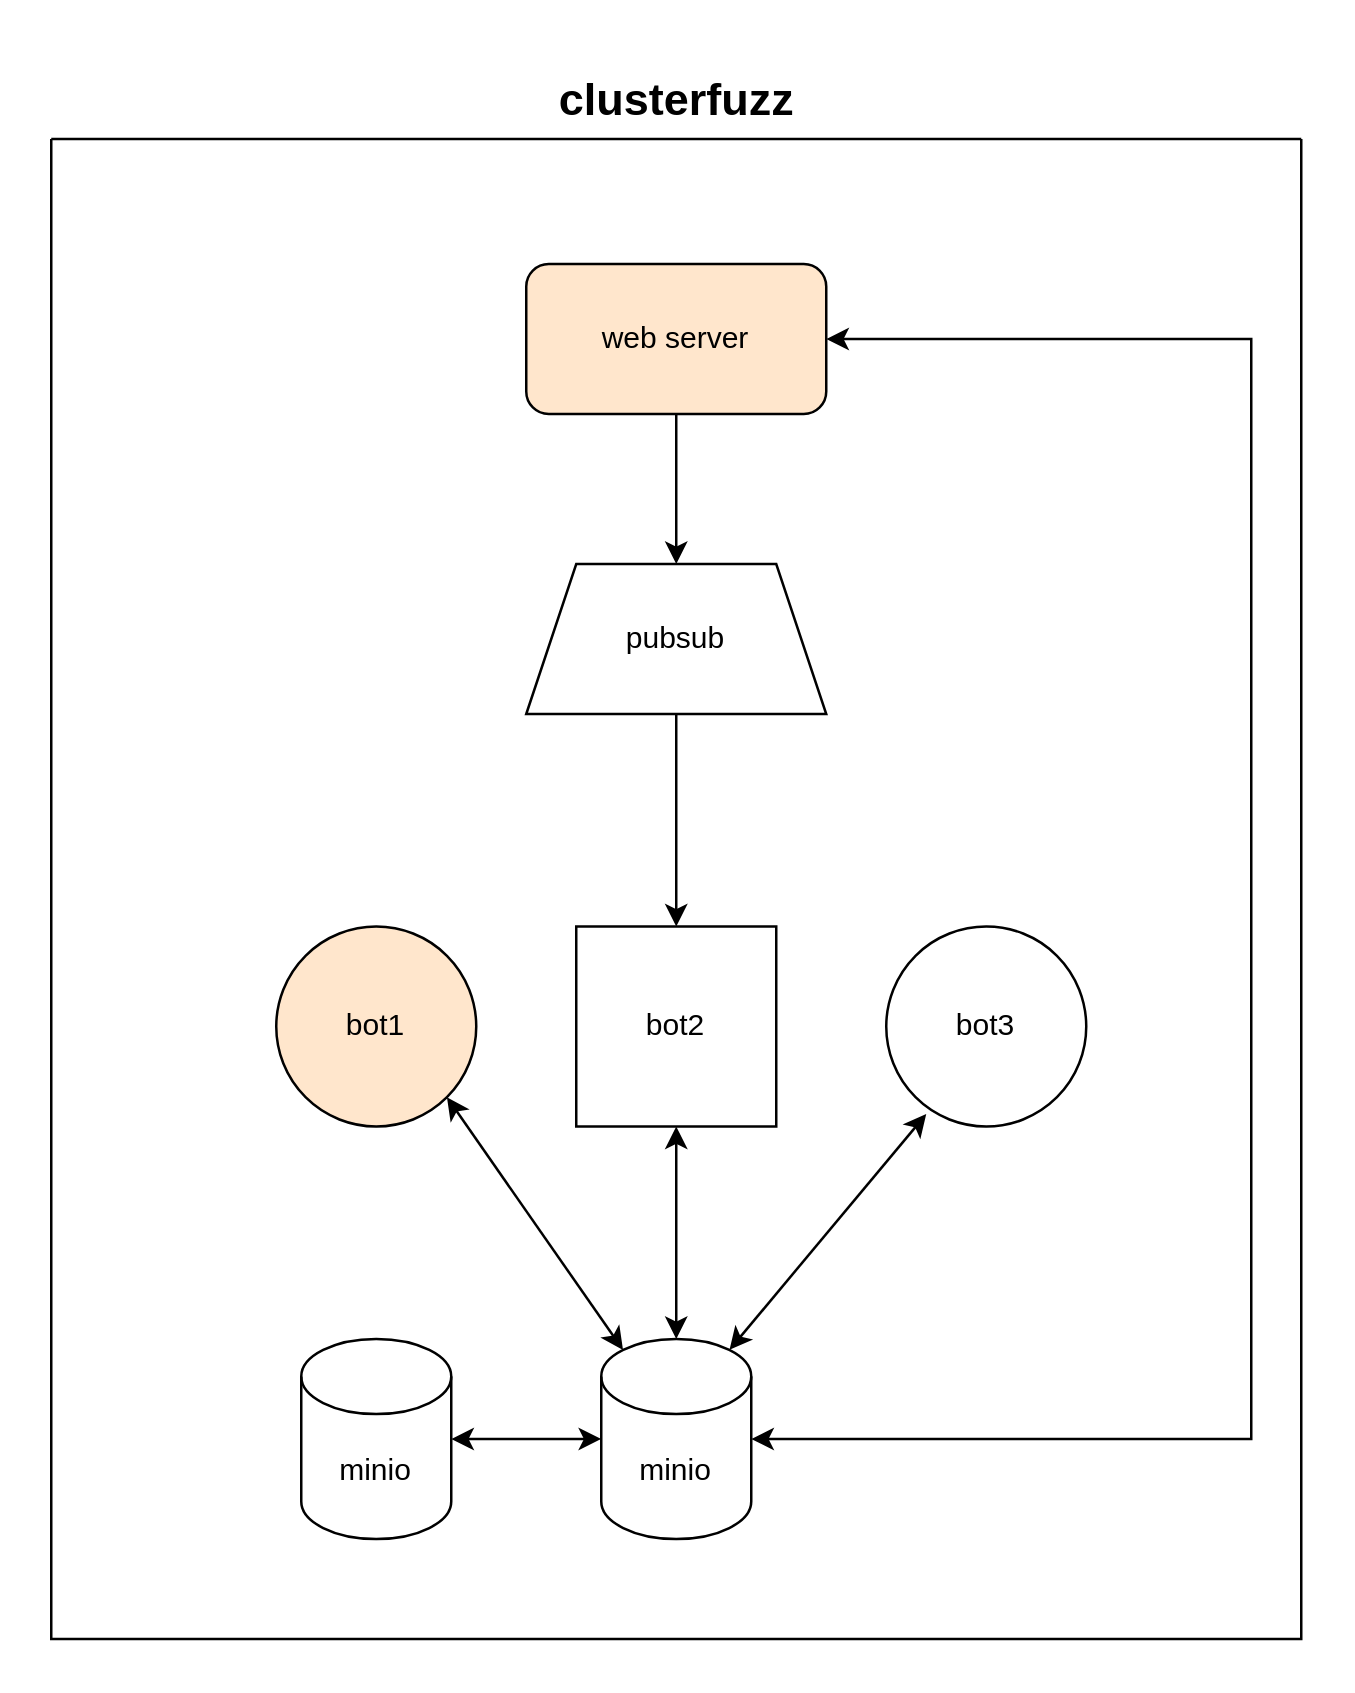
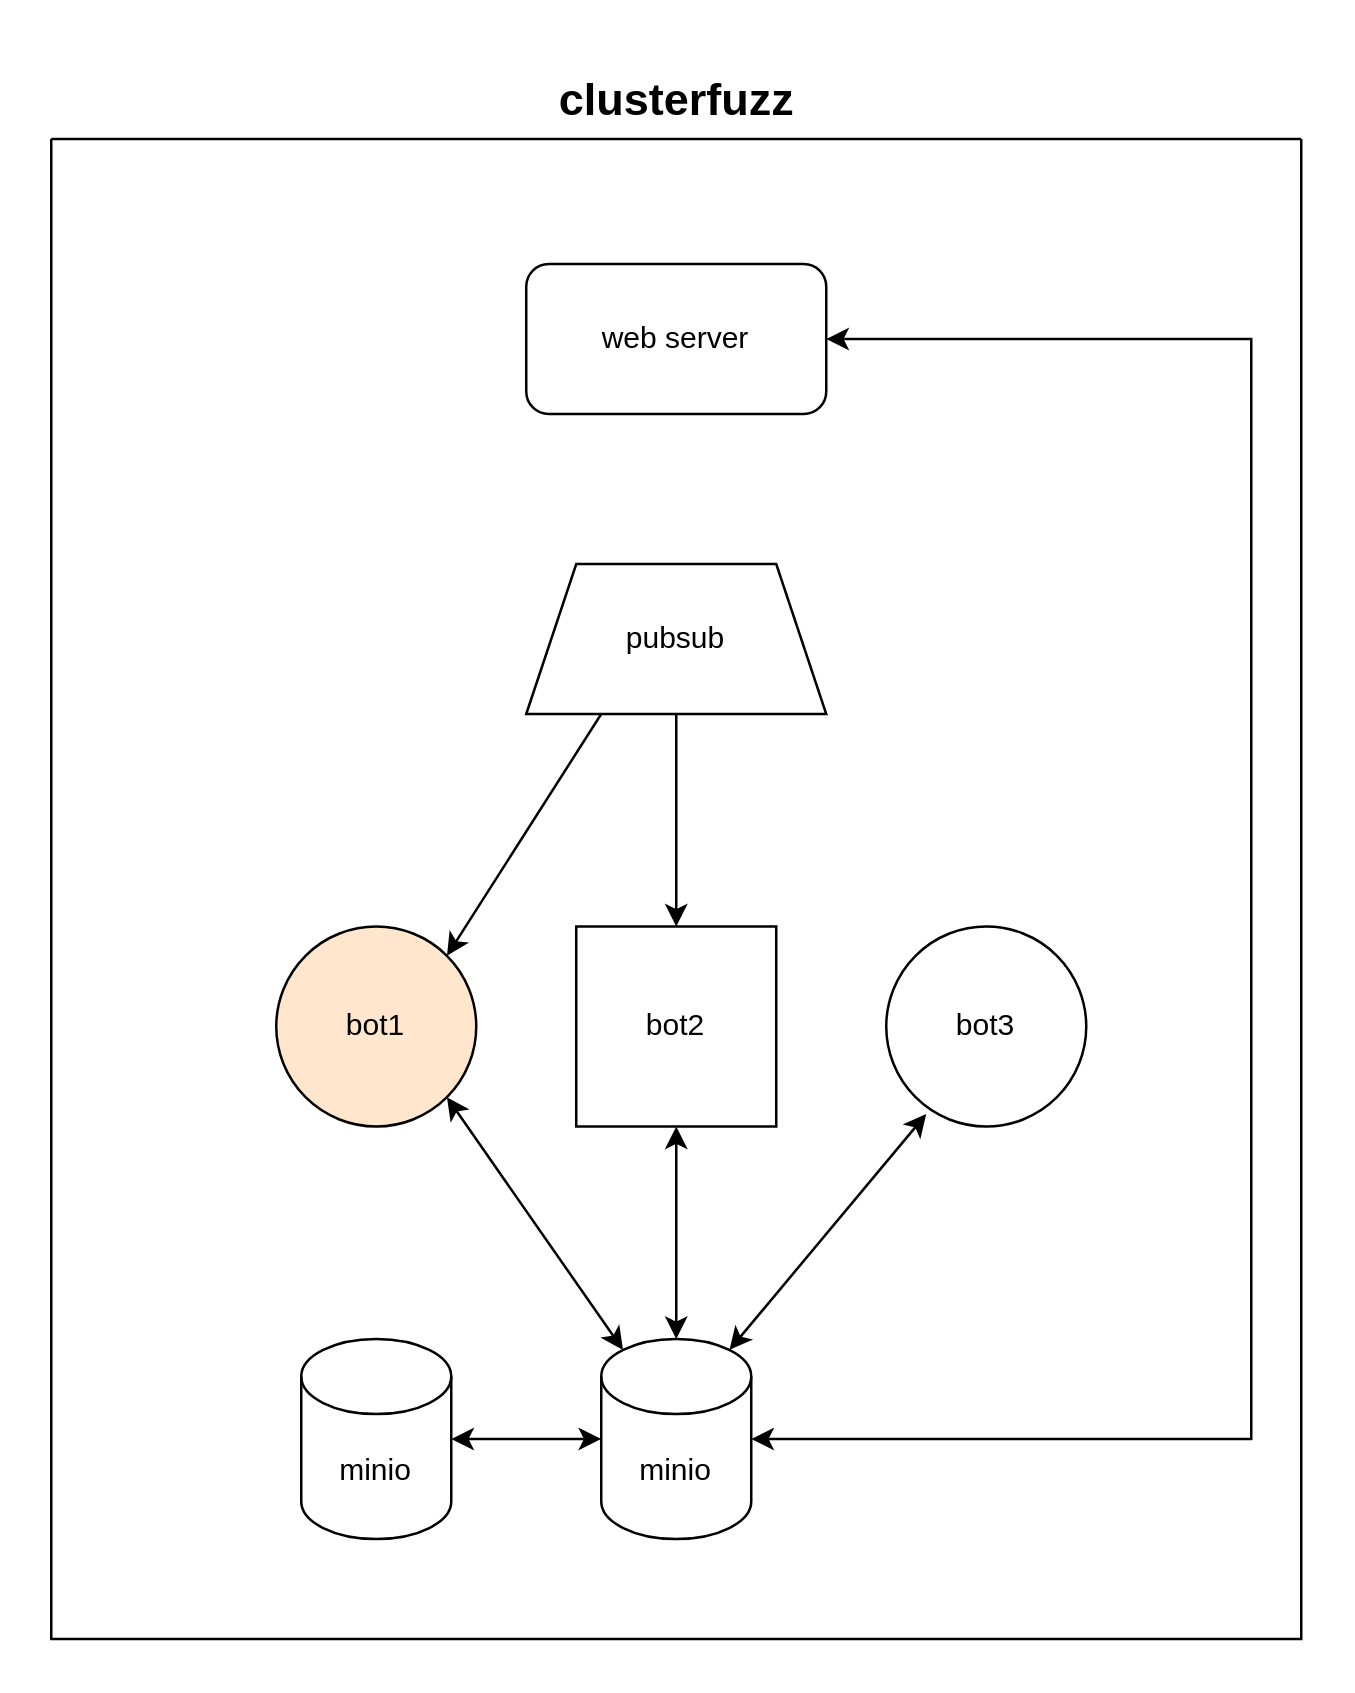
- <mxCell id="2" value="web server" style="rounded=1;whiteSpace=wrap;html=1;fillColor=#ffe6cc;" vertex="1" parent="1"><mxGeometry x="210" y="105" width="120" height="60" as="geometry" /></mxCell>
+ <mxCell id="2" value="web server" style="rounded=1;whiteSpace=wrap;html=1;" vertex="1" parent="1"><mxGeometry x="210" y="105" width="120" height="60" as="geometry" /></mxCell>
- <mxCell id="5" value="" style="endArrow=classic;html=1;rounded=0;exitX=0.5;exitY=1;exitDx=0;exitDy=0;entryX=0.5;entryY=0;entryDx=0;entryDy=0;" edge="1" parent="1" source="2" target="4"><mxGeometry width="50" height="50" relative="1" as="geometry"><mxPoint x="330" y="235" as="sourcePoint" /><mxPoint x="380" y="185" as="targetPoint" /></mxGeometry></mxCell>
+ <mxCell id="9" value="" style="endArrow=classic;html=1;rounded=0;exitX=0.25;exitY=1;exitDx=0;exitDy=0;entryX=1;entryY=0;entryDx=0;entryDy=0;" edge="1" parent="1" source="4" target="6"><mxGeometry width="50" height="50" relative="1" as="geometry"><mxPoint x="330" y="235" as="sourcePoint" /><mxPoint x="380" y="185" as="targetPoint" /></mxGeometry></mxCell>
